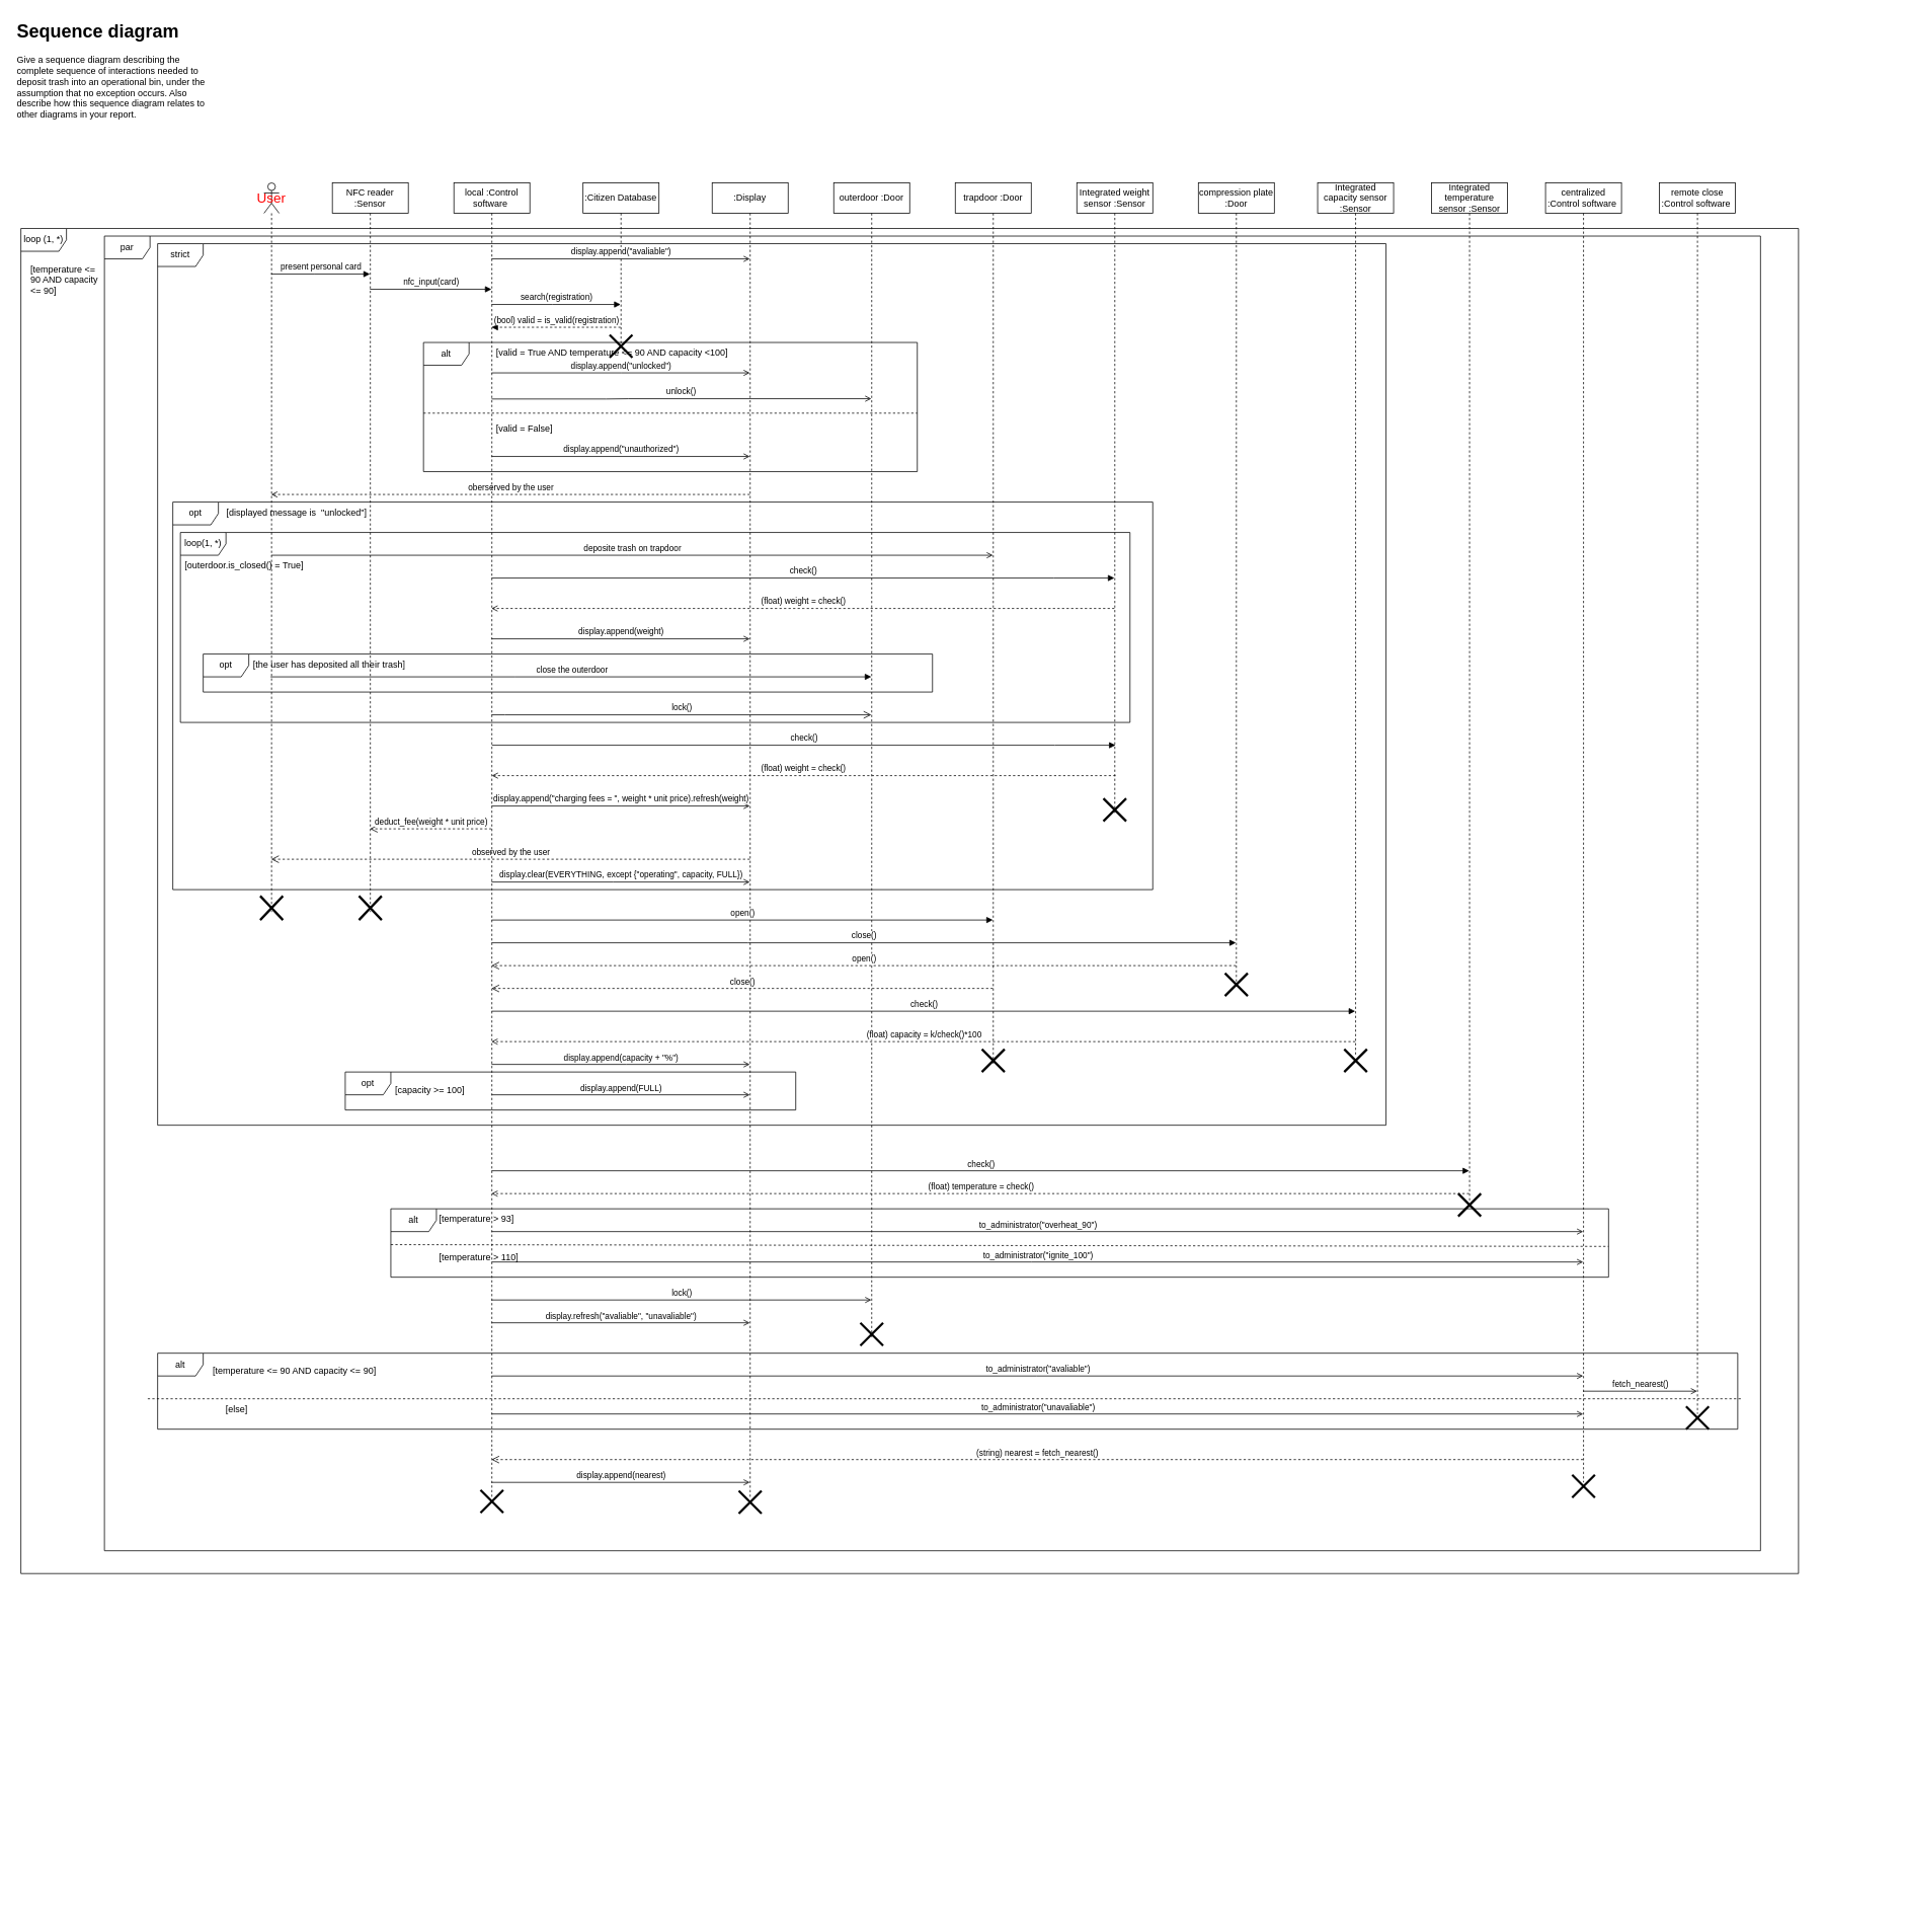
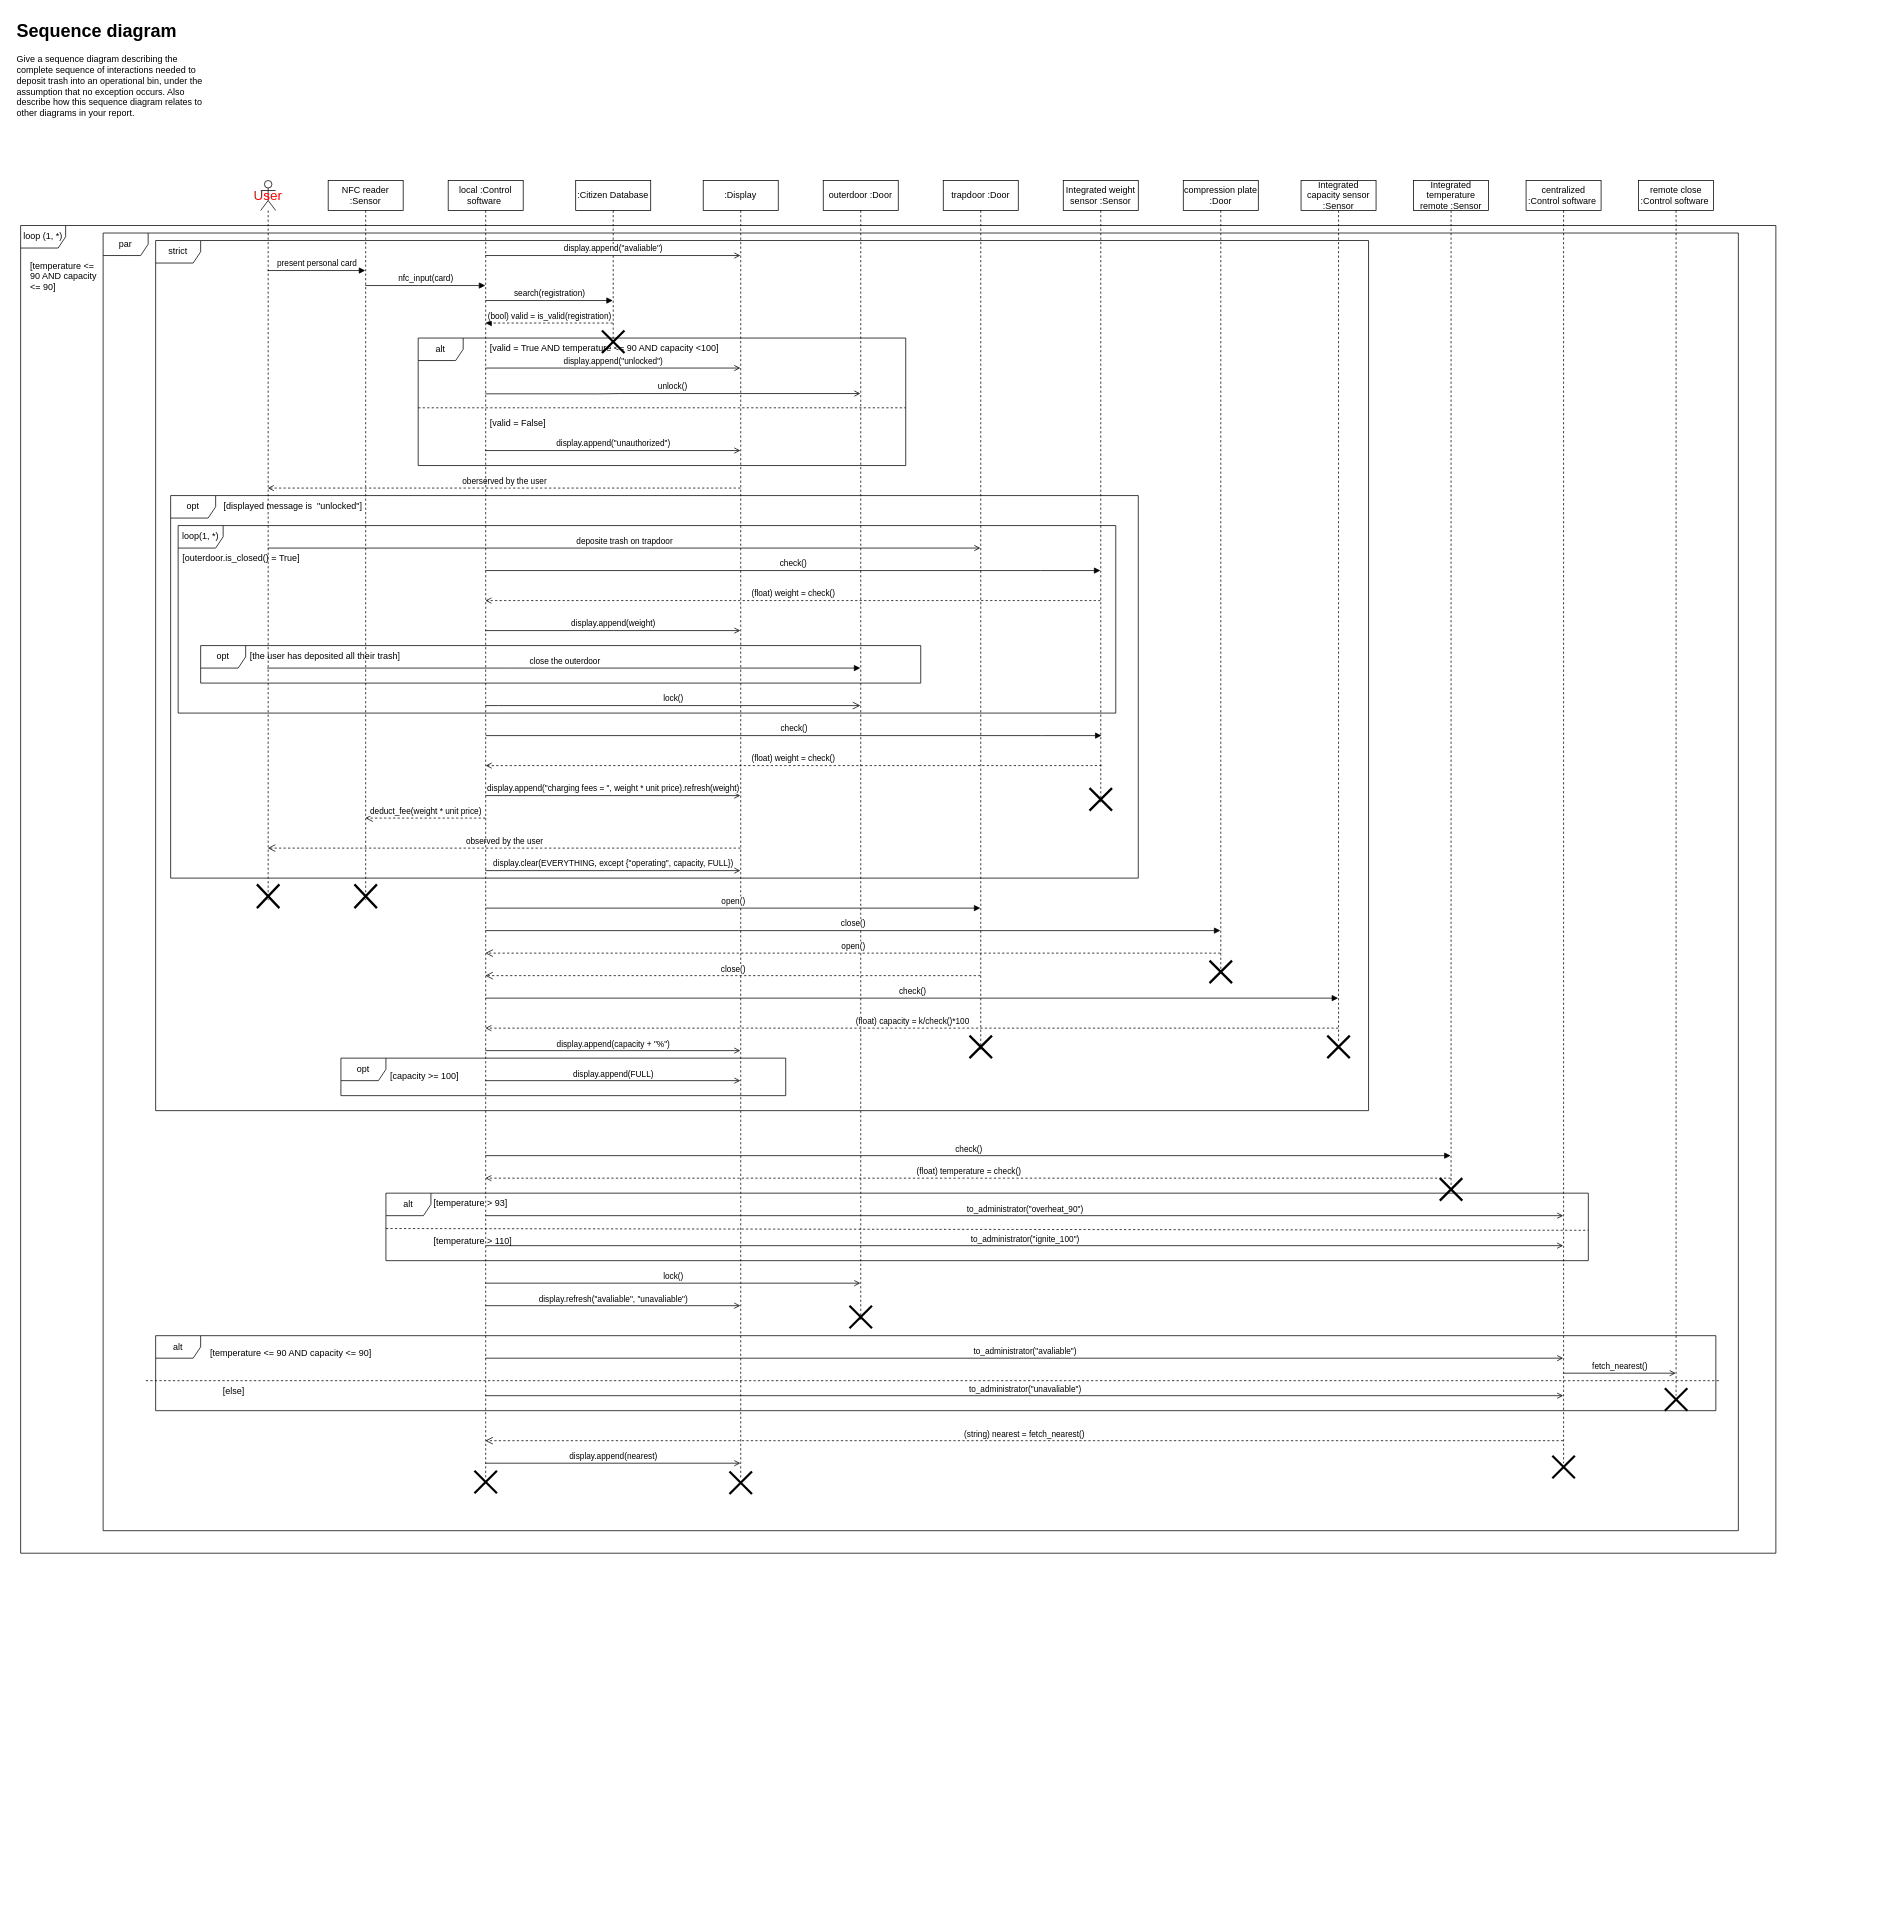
- <mxCell id="88" value="Integrated temperature sensor :Sensor" style="shape=umlLifeline;perimeter=lifelinePerimeter;whiteSpace=wrap;html=1;container=1;dropTarget=0;collapsible=0;recursiveResize=0;outlineConnect=0;portConstraint=eastwest;newEdgeStyle={&quot;curved&quot;:0,&quot;rounded&quot;:0};" parent="1" vertex="1"><mxGeometry x="1884" y="240" width="100" height="1340" as="geometry" /></mxCell>
+ <mxCell id="88" value="Integrated temperature remote :Sensor" style="shape=umlLifeline;perimeter=lifelinePerimeter;whiteSpace=wrap;html=1;container=1;dropTarget=0;collapsible=0;recursiveResize=0;outlineConnect=0;portConstraint=eastwest;newEdgeStyle={&quot;curved&quot;:0,&quot;rounded&quot;:0};" parent="1" vertex="1"><mxGeometry x="1884" y="240" width="100" height="1340" as="geometry" /></mxCell>
